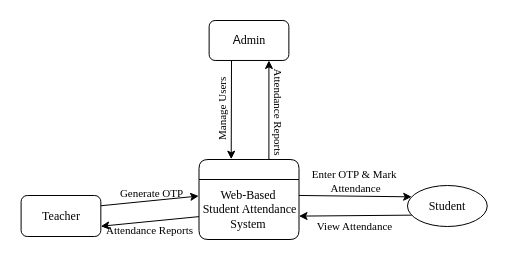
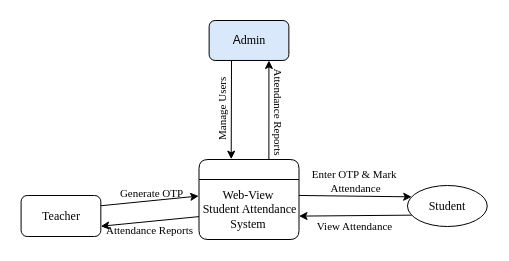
- <mxCell id="2" value="A&lt;font face=&quot;Times New Roman&quot;&gt;dmin&lt;/font&gt;" style="rounded=1;whiteSpace=wrap;html=1;container=0;" parent="1" vertex="1"><mxGeometry x="208.63" y="20" width="79.74" height="39.98" as="geometry" /></mxCell>
+ <mxCell id="2" value="A&lt;font face=&quot;Times New Roman&quot;&gt;dmin&lt;/font&gt;" style="rounded=1;whiteSpace=wrap;html=1;container=0;fillColor=#dae8fc;" parent="1" vertex="1"><mxGeometry x="208.63" y="20" width="79.74" height="39.98" as="geometry" /></mxCell>
- <mxCell id="18" value="&lt;font face=&quot;Times New Roman&quot;&gt;Web-Based&amp;nbsp;&lt;/font&gt;&lt;div&gt;&lt;font face=&quot;Times New Roman&quot;&gt;Student Attendance&lt;/font&gt;&lt;/div&gt;&lt;div&gt;&lt;font face=&quot;Times New Roman&quot;&gt;System&amp;nbsp;&lt;/font&gt;&lt;/div&gt;" style="text;html=1;align=center;verticalAlign=middle;resizable=0;points=[];autosize=1;strokeColor=none;fillColor=none;fontFamily=Helvetica;fontSize=12;fontColor=default;" parent="17" vertex="1"><mxGeometry y="20" width="100" height="60" as="geometry" /></mxCell>
+ <mxCell id="18" value="&lt;font face=&quot;Times New Roman&quot;&gt;Web-View&amp;nbsp;&lt;/font&gt;&lt;div&gt;&lt;font face=&quot;Times New Roman&quot;&gt;Student Attendance&lt;/font&gt;&lt;/div&gt;&lt;div&gt;&lt;font face=&quot;Times New Roman&quot;&gt;System&amp;nbsp;&lt;/font&gt;&lt;/div&gt;" style="text;html=1;align=center;verticalAlign=middle;resizable=0;points=[];autosize=1;strokeColor=none;fillColor=none;fontFamily=Helvetica;fontSize=12;fontColor=default;" parent="17" vertex="1"><mxGeometry y="20" width="100" height="60" as="geometry" /></mxCell>
